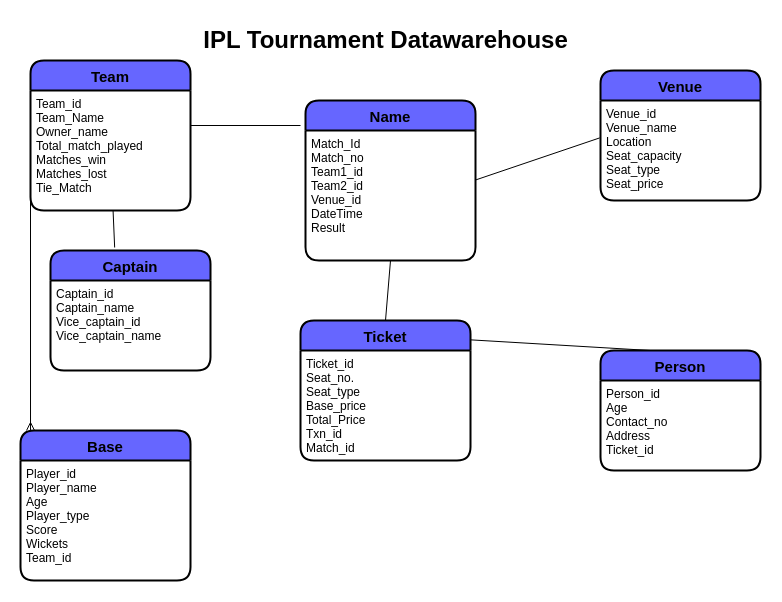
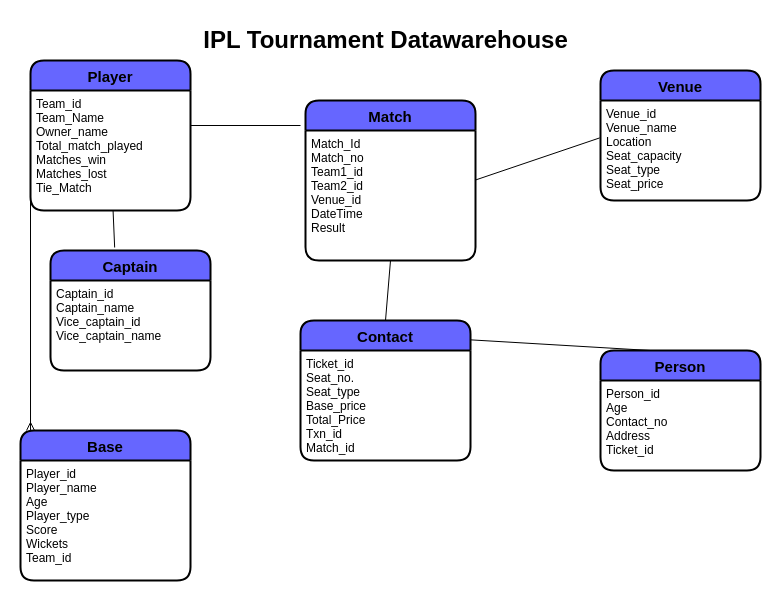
- <mxCell id="8" value="Team" style="swimlane;childLayout=stackLayout;horizontal=1;startSize=30;horizontalStack=0;rounded=1;fontSize=15;fontStyle=1;strokeWidth=2;resizeParent=0;resizeLast=1;shadow=0;dashed=0;align=center;fillColor=#6666FF;" parent="1" vertex="1"><mxGeometry x="30" y="60" width="160" height="150" as="geometry" /></mxCell>
+ <mxCell id="8" value="Player" style="swimlane;childLayout=stackLayout;horizontal=1;startSize=30;horizontalStack=0;rounded=1;fontSize=15;fontStyle=1;strokeWidth=2;resizeParent=0;resizeLast=1;shadow=0;dashed=0;align=center;fillColor=#6666FF;" parent="1" vertex="1"><mxGeometry x="30" y="60" width="160" height="150" as="geometry" /></mxCell>
- <mxCell id="2" value="Name" style="swimlane;childLayout=stackLayout;horizontal=1;startSize=30;horizontalStack=0;rounded=1;fontSize=15;fontStyle=1;strokeWidth=2;resizeParent=0;resizeLast=1;shadow=0;dashed=0;align=center;fillColor=#6666FF;" parent="1" vertex="1"><mxGeometry x="305" y="100" width="170" height="160" as="geometry" /></mxCell>
+ <mxCell id="2" value="Match" style="swimlane;childLayout=stackLayout;horizontal=1;startSize=30;horizontalStack=0;rounded=1;fontSize=15;fontStyle=1;strokeWidth=2;resizeParent=0;resizeLast=1;shadow=0;dashed=0;align=center;fillColor=#6666FF;" parent="1" vertex="1"><mxGeometry x="305" y="100" width="170" height="160" as="geometry" /></mxCell>
- <mxCell id="6" value="Ticket" style="swimlane;childLayout=stackLayout;horizontal=1;startSize=30;horizontalStack=0;rounded=1;fontSize=15;fontStyle=1;strokeWidth=2;resizeParent=0;resizeLast=1;shadow=0;dashed=0;align=center;fillColor=#6666FF;" parent="1" vertex="1"><mxGeometry x="300" y="320" width="170" height="140" as="geometry" /></mxCell>
+ <mxCell id="6" value="Contact" style="swimlane;childLayout=stackLayout;horizontal=1;startSize=30;horizontalStack=0;rounded=1;fontSize=15;fontStyle=1;strokeWidth=2;resizeParent=0;resizeLast=1;shadow=0;dashed=0;align=center;fillColor=#6666FF;" parent="1" vertex="1"><mxGeometry x="300" y="320" width="170" height="140" as="geometry" /></mxCell>
